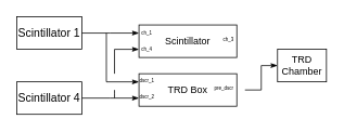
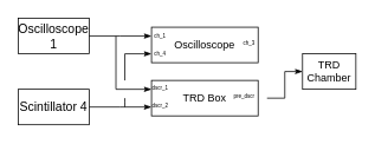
- <mxCell id="2" value="&lt;font style=&quot;font-size: 14px&quot;&gt;Scintillator 1&lt;/font&gt;" style="rounded=0;whiteSpace=wrap;html=1;" vertex="1" parent="1"><mxGeometry x="20" y="20" width="80" height="40" as="geometry" /></mxCell>
+ <mxCell id="2" value="&lt;font style=&quot;font-size: 14px&quot;&gt;Oscilloscope 1&lt;/font&gt;" style="rounded=0;whiteSpace=wrap;html=1;" vertex="1" parent="1"><mxGeometry x="20" y="20" width="80" height="40" as="geometry" /></mxCell>
- <mxCell id="10" value="Scintillator" style="whiteSpace=wrap;html=1;" vertex="1" parent="1"><mxGeometry x="170" y="30" width="120" height="40" as="geometry" /></mxCell>
+ <mxCell id="10" value="Oscilloscope" style="whiteSpace=wrap;html=1;" vertex="1" parent="1"><mxGeometry x="170" y="30" width="120" height="40" as="geometry" /></mxCell>
